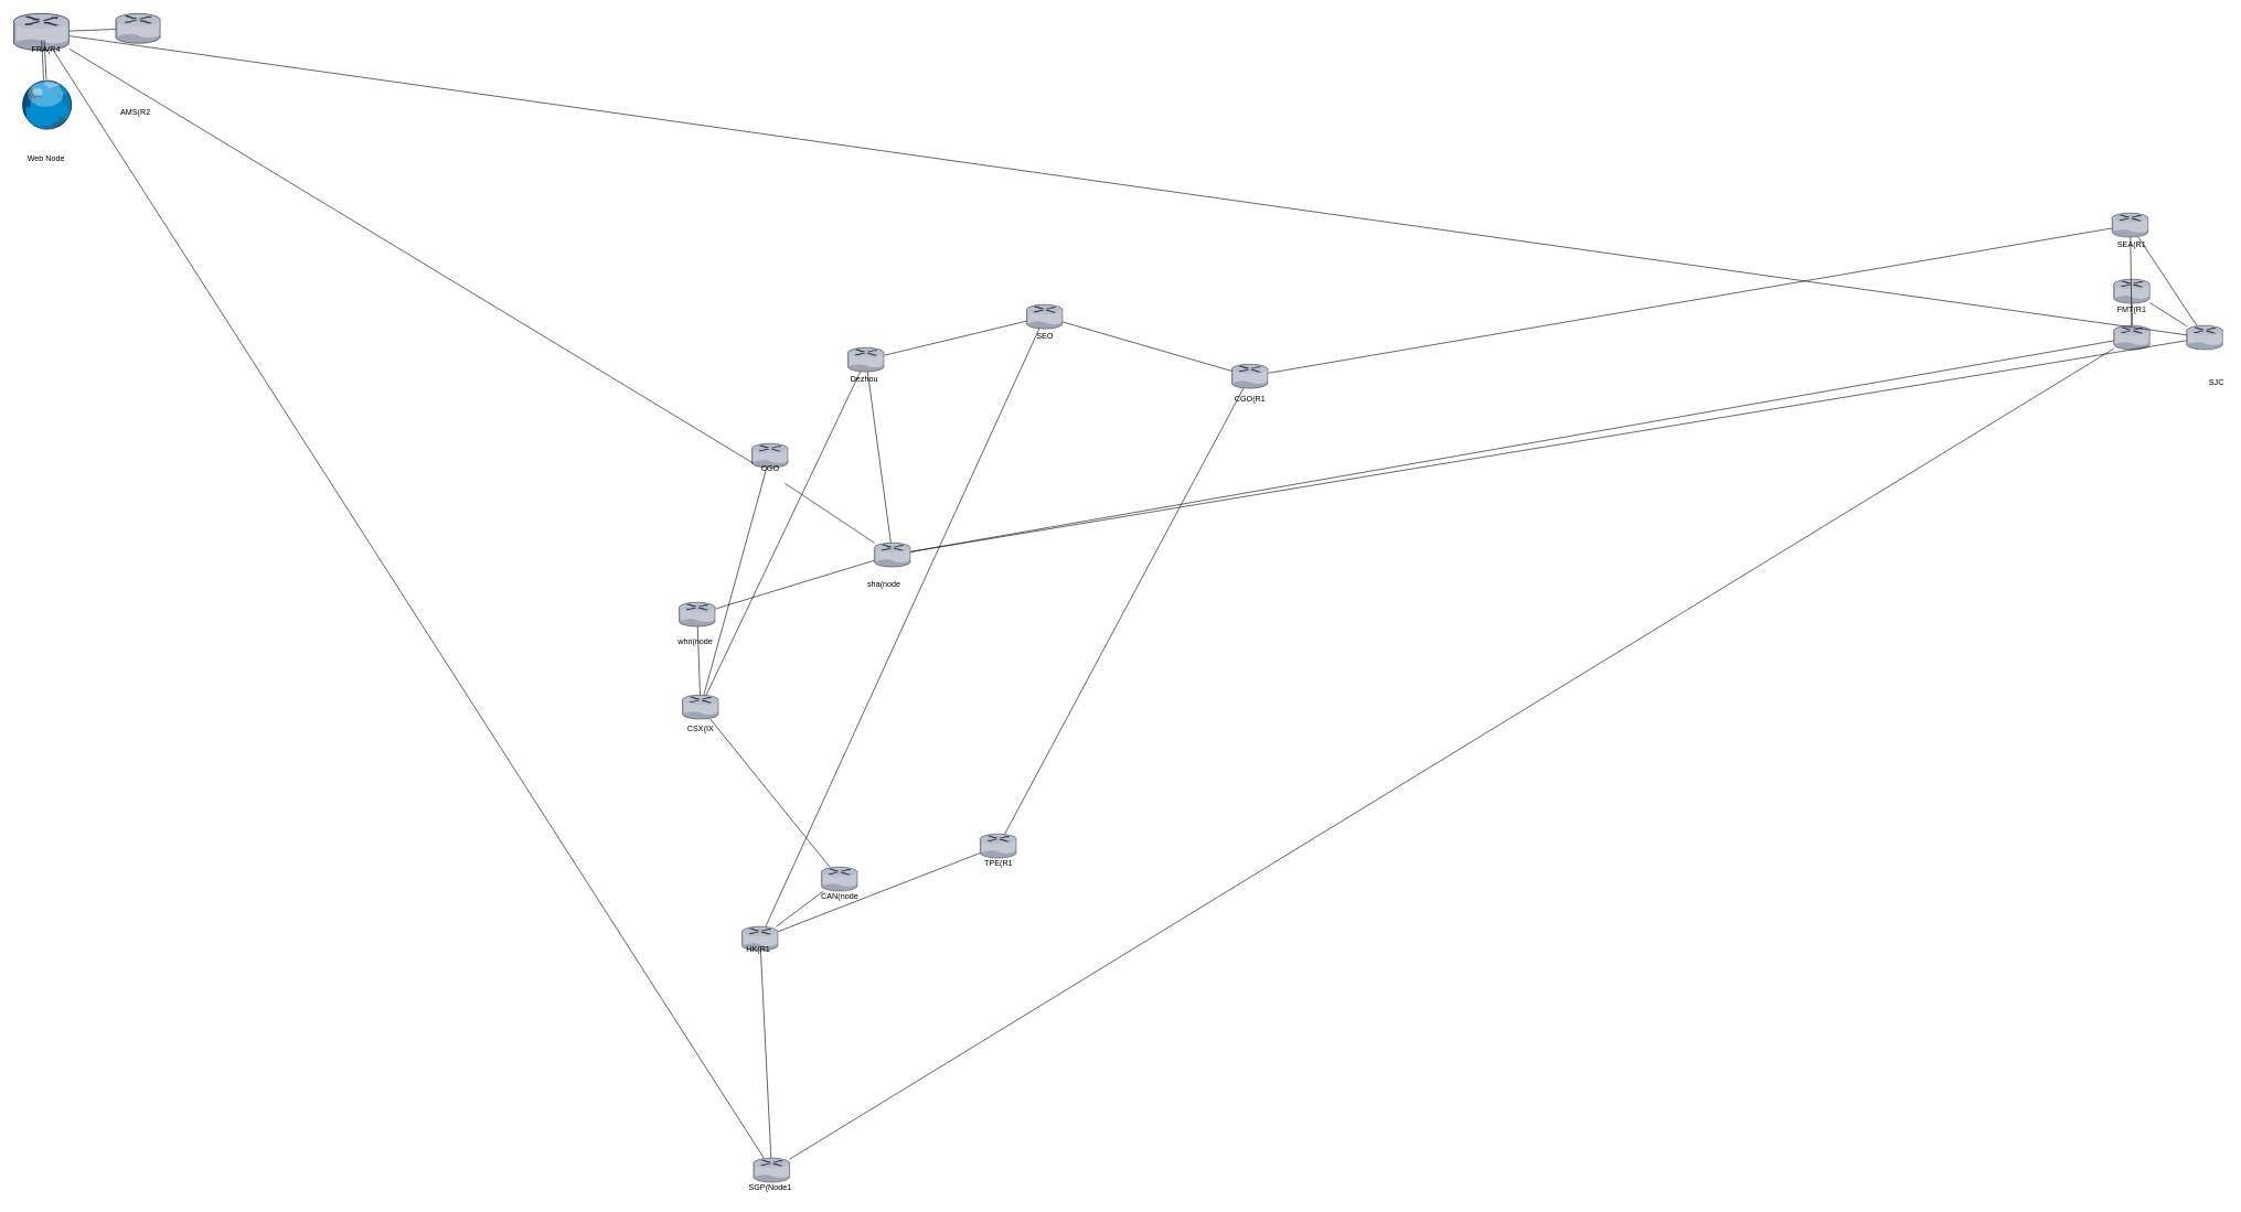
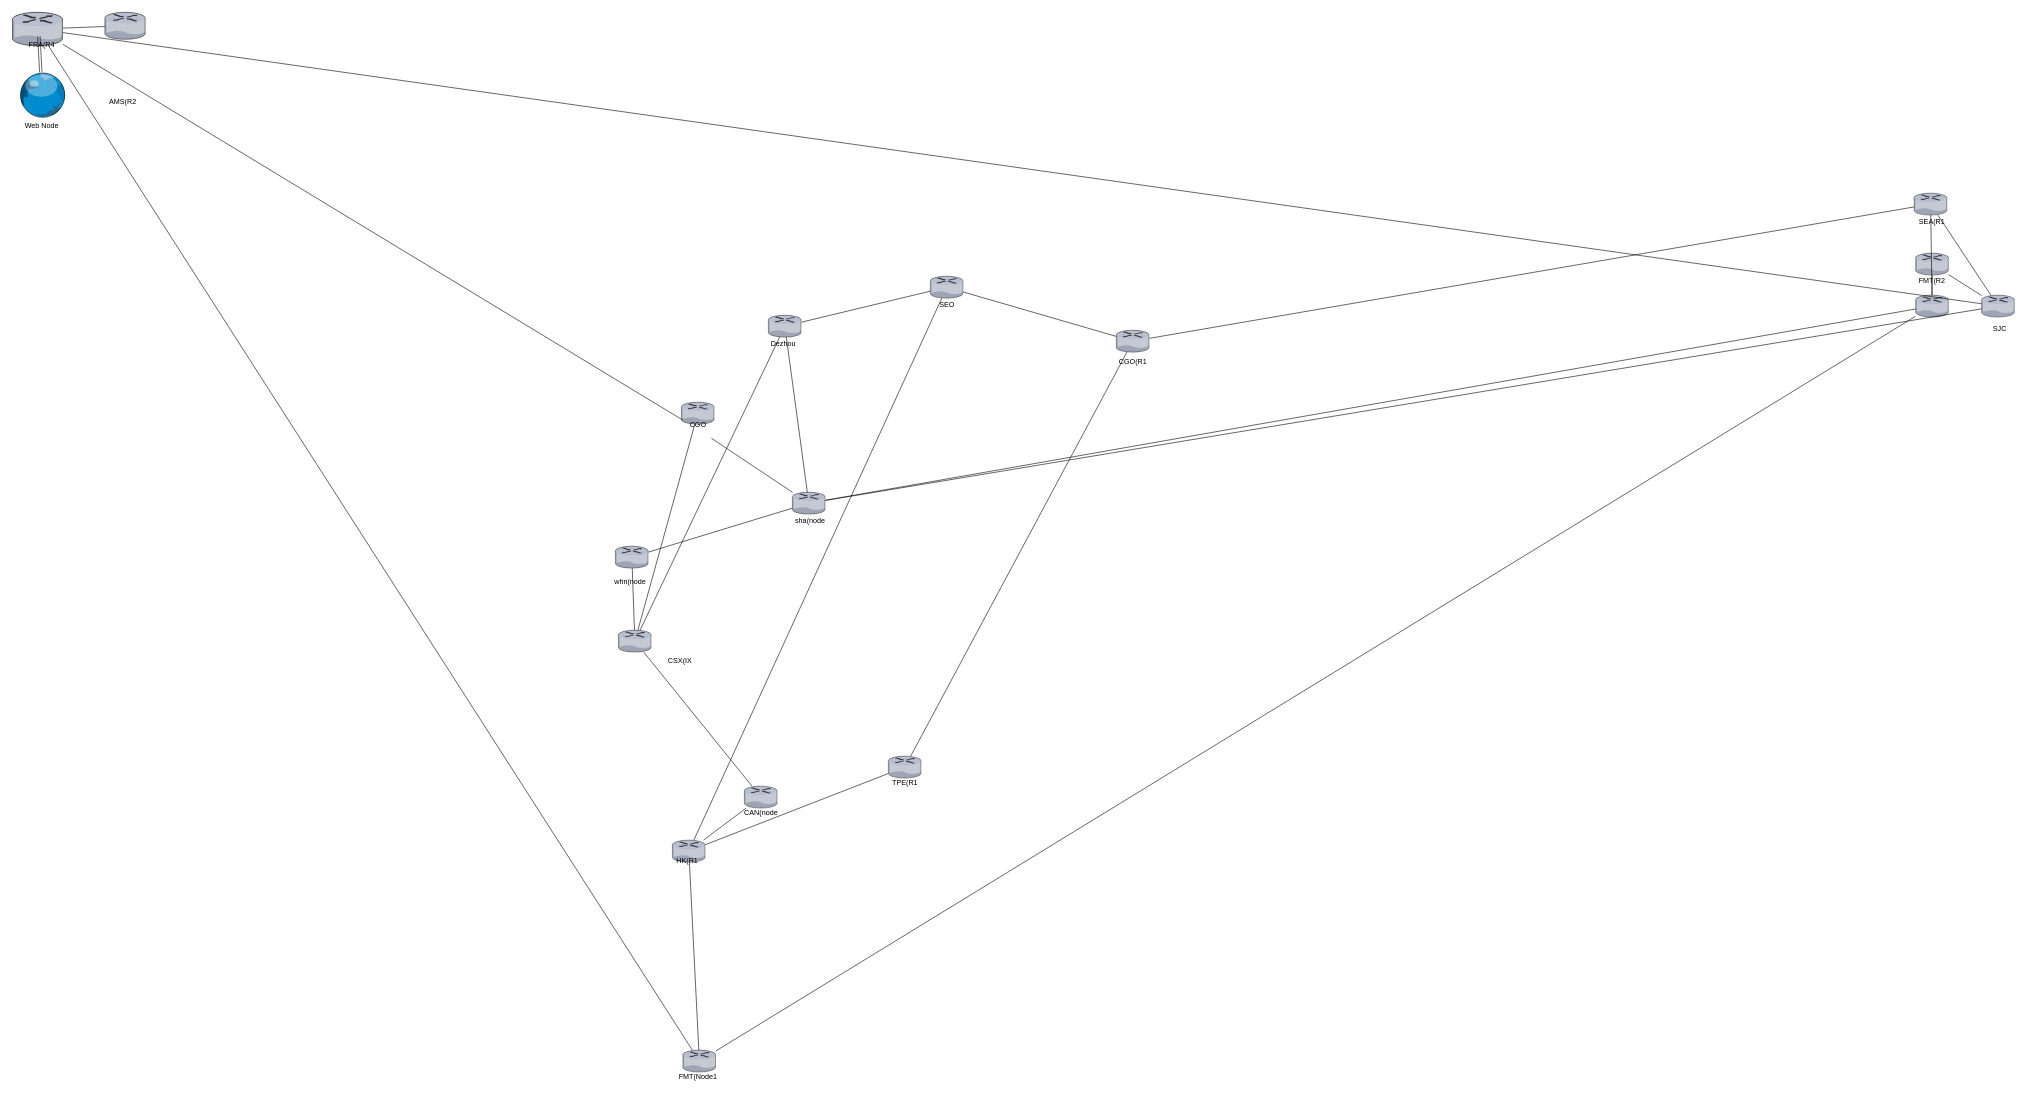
- <mxCell id="26" value="Web Node" style="text;strokeColor=none;align=center;fillColor=none;html=1;verticalAlign=middle;whiteSpace=wrap;rounded=0;" vertex="1" parent="1"><mxGeometry x="39.04" y="225" width="60" height="30" as="geometry" /></mxCell>
+ <mxCell id="26" value="Web Node" style="text;strokeColor=none;align=center;fillColor=none;html=1;verticalAlign=middle;whiteSpace=wrap;rounded=0;" vertex="1" parent="1"><mxGeometry x="39.04" y="195" width="60" height="30" as="geometry" /></mxCell>
- <mxCell id="3" value="FMT(R1" style="text;strokeColor=none;align=center;fillColor=none;html=1;verticalAlign=middle;whiteSpace=wrap;rounded=0;" vertex="1" parent="1"><mxGeometry x="3190" y="451.5" width="60" height="30" as="geometry" /></mxCell>
+ <mxCell id="3" value="FMT(R2" style="text;strokeColor=none;align=center;fillColor=none;html=1;verticalAlign=middle;whiteSpace=wrap;rounded=0;" vertex="1" parent="1"><mxGeometry x="3190" y="451.5" width="60" height="30" as="geometry" /></mxCell>
- <mxCell id="8" value="SJC" style="text;strokeColor=none;align=center;fillColor=none;html=1;verticalAlign=middle;whiteSpace=wrap;rounded=0;" vertex="1" parent="1"><mxGeometry x="3317.5" y="561.5" width="60" height="30" as="geometry" /></mxCell>
+ <mxCell id="8" value="SJC" style="text;strokeColor=none;align=center;fillColor=none;html=1;verticalAlign=middle;whiteSpace=wrap;rounded=0;" vertex="1" parent="1"><mxGeometry x="3302.5" y="531.5" width="60" height="30" as="geometry" /></mxCell>
- <mxCell id="22" value="sha(node" style="text;strokeColor=none;align=center;fillColor=none;html=1;verticalAlign=middle;whiteSpace=wrap;rounded=0;" vertex="1" parent="1"><mxGeometry x="1305" y="871.5" width="60" height="22.25" as="geometry" /></mxCell>
+ <mxCell id="22" value="sha(node" style="text;strokeColor=none;align=center;fillColor=none;html=1;verticalAlign=middle;whiteSpace=wrap;rounded=0;" vertex="1" parent="1"><mxGeometry x="1320" y="856.5" width="60" height="22.25" as="geometry" /></mxCell>
- <mxCell id="18" value="CSX(IX" style="text;strokeColor=none;align=center;fillColor=none;html=1;verticalAlign=middle;whiteSpace=wrap;rounded=0;" vertex="1" parent="1"><mxGeometry x="1027.5" y="1086.5" width="60" height="30" as="geometry" /></mxCell>
+ <mxCell id="18" value="CSX(IX" style="text;strokeColor=none;align=center;fillColor=none;html=1;verticalAlign=middle;whiteSpace=wrap;rounded=0;" vertex="1" parent="1"><mxGeometry x="1102.5" y="1086.5" width="60" height="30" as="geometry" /></mxCell>
- <mxCell id="10" value="SGP(Node1" style="text;strokeColor=none;align=center;fillColor=none;html=1;verticalAlign=middle;whiteSpace=wrap;rounded=0;" vertex="1" parent="1"><mxGeometry x="1132.5" y="1780" width="60" height="30" as="geometry" /></mxCell>
+ <mxCell id="10" value="FMT(Node1" style="text;strokeColor=none;align=center;fillColor=none;html=1;verticalAlign=middle;whiteSpace=wrap;rounded=0;" vertex="1" parent="1"><mxGeometry x="1132.5" y="1780" width="60" height="30" as="geometry" /></mxCell>
